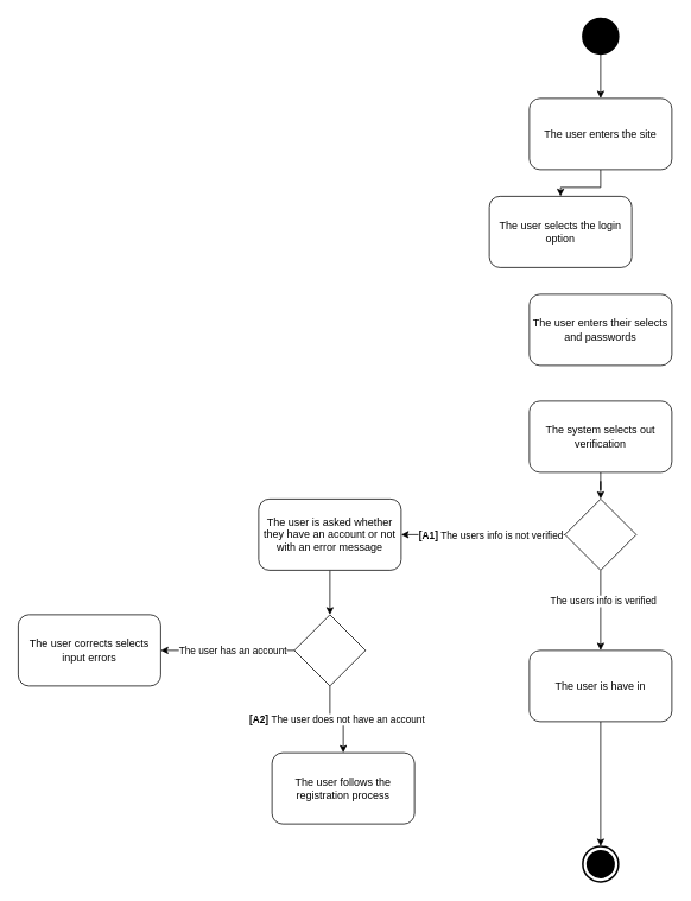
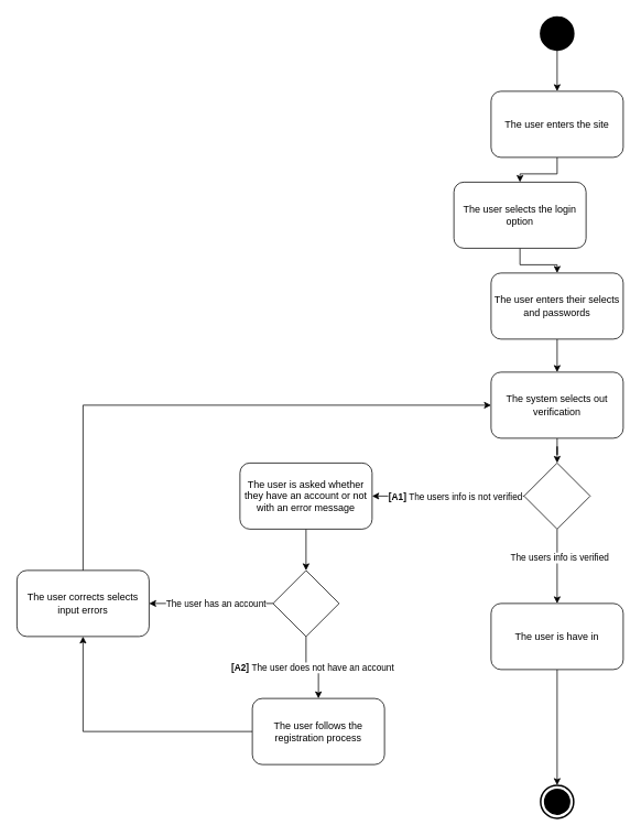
+ <mxCell id="10" style="edgeStyle=orthogonalEdgeStyle;rounded=0;orthogonalLoop=1;jettySize=auto;html=1;entryX=0.5;entryY=0;entryDx=0;entryDy=0;" edge="1" parent="1" source="11" target="23"><mxGeometry relative="1" as="geometry" /></mxCell>
+ <mxCell id="22" style="edgeStyle=orthogonalEdgeStyle;rounded=0;orthogonalLoop=1;jettySize=auto;html=1;entryX=0.5;entryY=0;entryDx=0;entryDy=0;" edge="1" parent="1" source="23" target="9"><mxGeometry relative="1" as="geometry" /></mxCell>
+ <mxCell id="4" style="edgeStyle=orthogonalEdgeStyle;rounded=0;orthogonalLoop=1;jettySize=auto;html=1;entryX=0;entryY=0.5;entryDx=0;entryDy=0;" parent="1" source="5" target="9" edge="1"><mxGeometry relative="1" as="geometry"><Array as="points"><mxPoint x="100" y="490" /></Array></mxGeometry></mxCell>
+ <mxCell id="28" style="edgeStyle=orthogonalEdgeStyle;rounded=0;orthogonalLoop=1;jettySize=auto;html=1;entryX=0.5;entryY=1;entryDx=0;entryDy=0;" parent="1" source="29" target="5" edge="1"><mxGeometry relative="1" as="geometry" /></mxCell>
